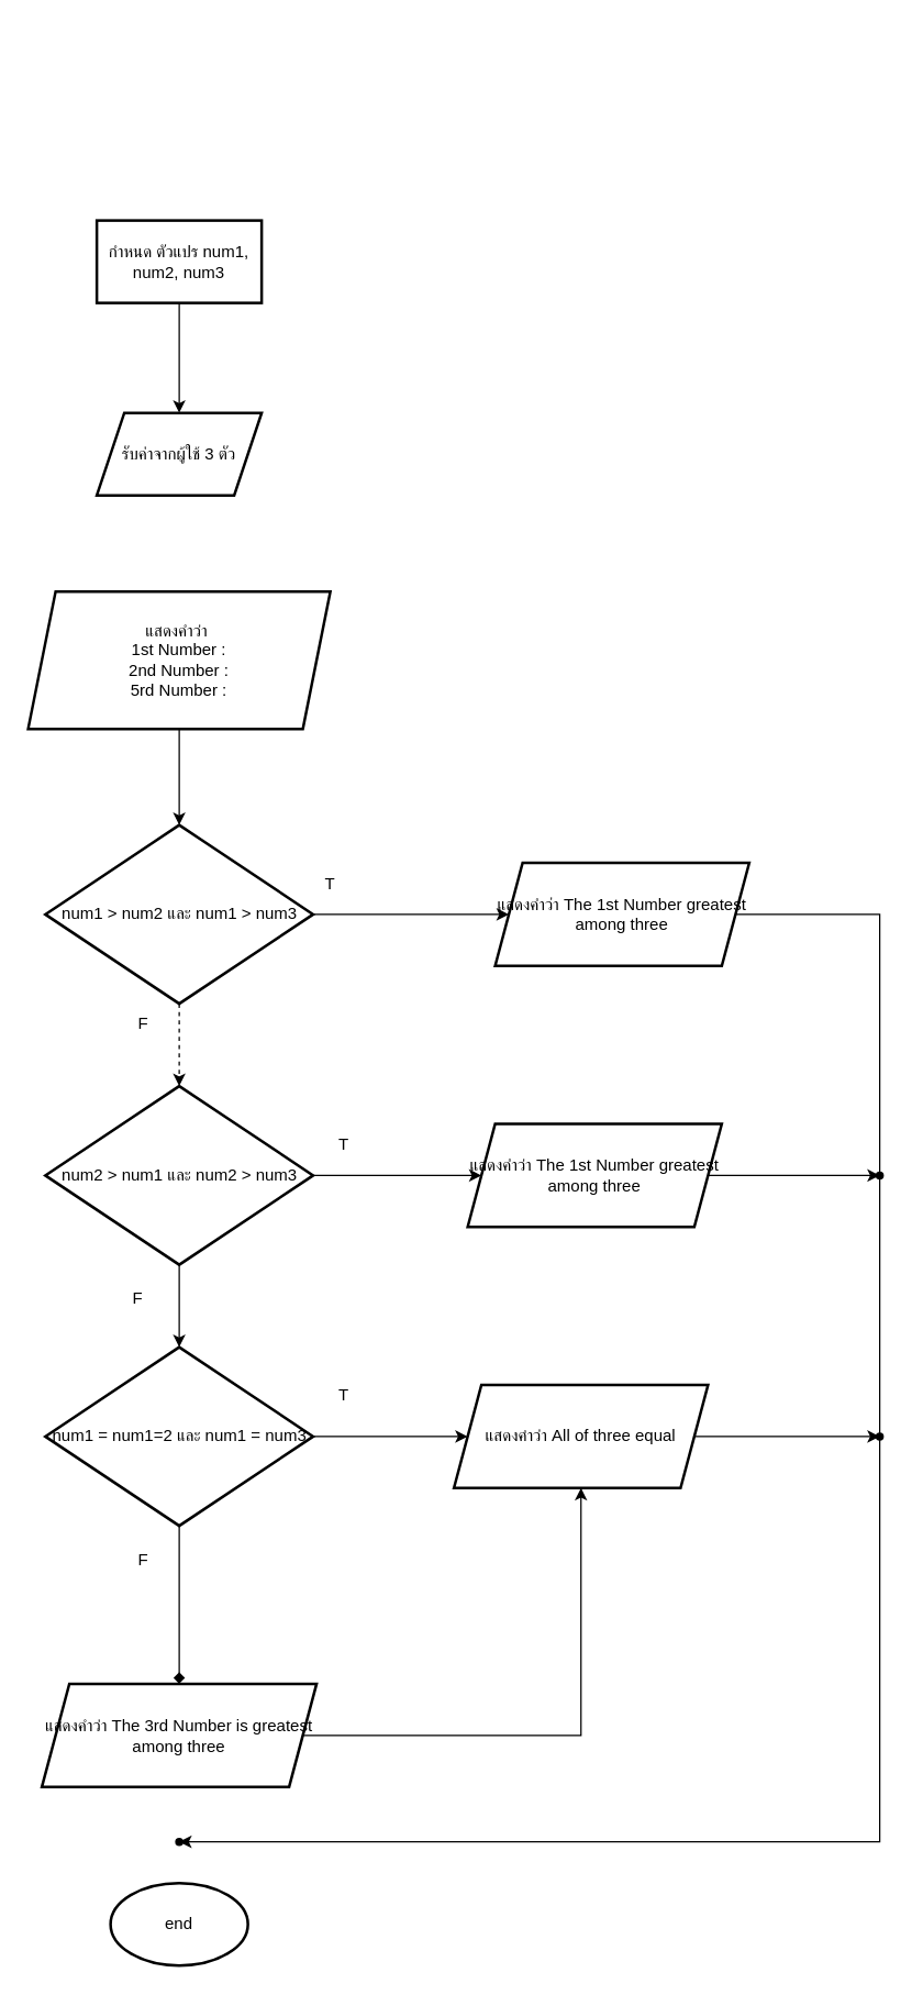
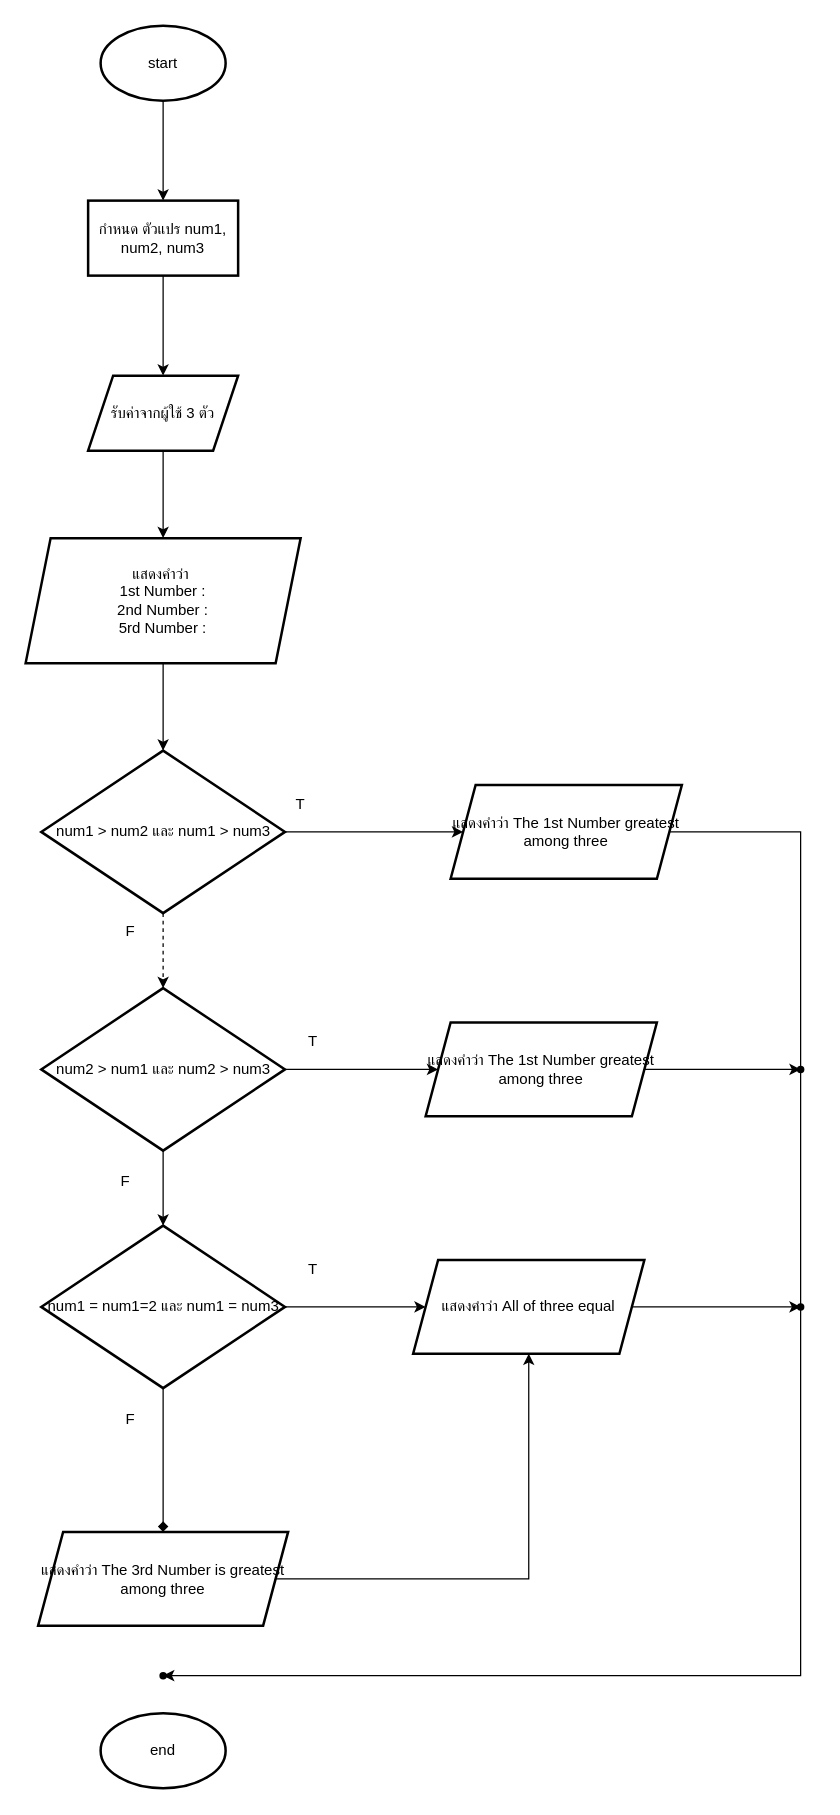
+ <mxCell id="3" value="start" style="strokeWidth=2;html=1;shape=mxgraph.flowchart.start_1;whiteSpace=wrap;" vertex="1" parent="1"><mxGeometry x="80" y="20" width="100" height="60" as="geometry" /></mxCell>
+ <mxCell id="2" value="" style="edgeStyle=orthogonalEdgeStyle;rounded=0;orthogonalLoop=1;jettySize=auto;html=1;" edge="1" parent="1" source="3" target="5"><mxGeometry relative="1" as="geometry" /></mxCell>
+ <mxCell id="6" value="" style="edgeStyle=orthogonalEdgeStyle;rounded=0;orthogonalLoop=1;jettySize=auto;html=1;" edge="1" parent="1" source="7" target="9"><mxGeometry relative="1" as="geometry" /></mxCell>
